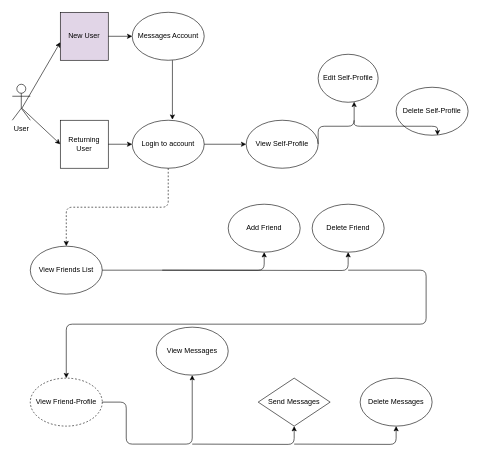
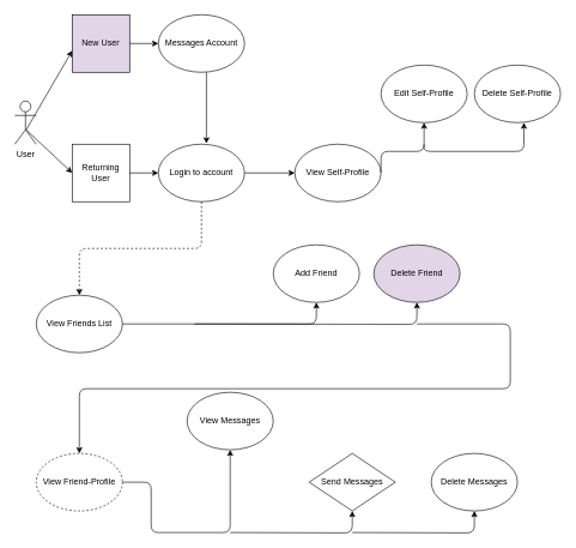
- <mxCell id="13" value="Edit Self-Profile" style="ellipse;whiteSpace=wrap;html=1;" parent="1" vertex="1"><mxGeometry x="530" y="90" width="100" height="80" as="geometry" /></mxCell>
+ <mxCell id="13" value="Edit Self-Profile" style="ellipse;whiteSpace=wrap;html=1;" parent="1" vertex="1"><mxGeometry x="530" y="90" width="120" height="80" as="geometry" /></mxCell>
- <mxCell id="14" value="Delete Self-Profile" style="ellipse;whiteSpace=wrap;html=1;" parent="1" vertex="1"><mxGeometry x="660" y="145" width="120" height="80" as="geometry" /></mxCell>
+ <mxCell id="14" value="Delete Self-Profile" style="ellipse;whiteSpace=wrap;html=1;" parent="1" vertex="1"><mxGeometry x="660" y="90" width="120" height="80" as="geometry" /></mxCell>
- <mxCell id="21" value="Delete Friend" style="ellipse;whiteSpace=wrap;html=1;" parent="1" vertex="1"><mxGeometry x="520" y="340" width="120" height="80" as="geometry" /></mxCell>
+ <mxCell id="21" value="Delete Friend" style="ellipse;whiteSpace=wrap;html=1;fillColor=#e1d5e7;" parent="1" vertex="1"><mxGeometry x="520" y="340" width="120" height="80" as="geometry" /></mxCell>
